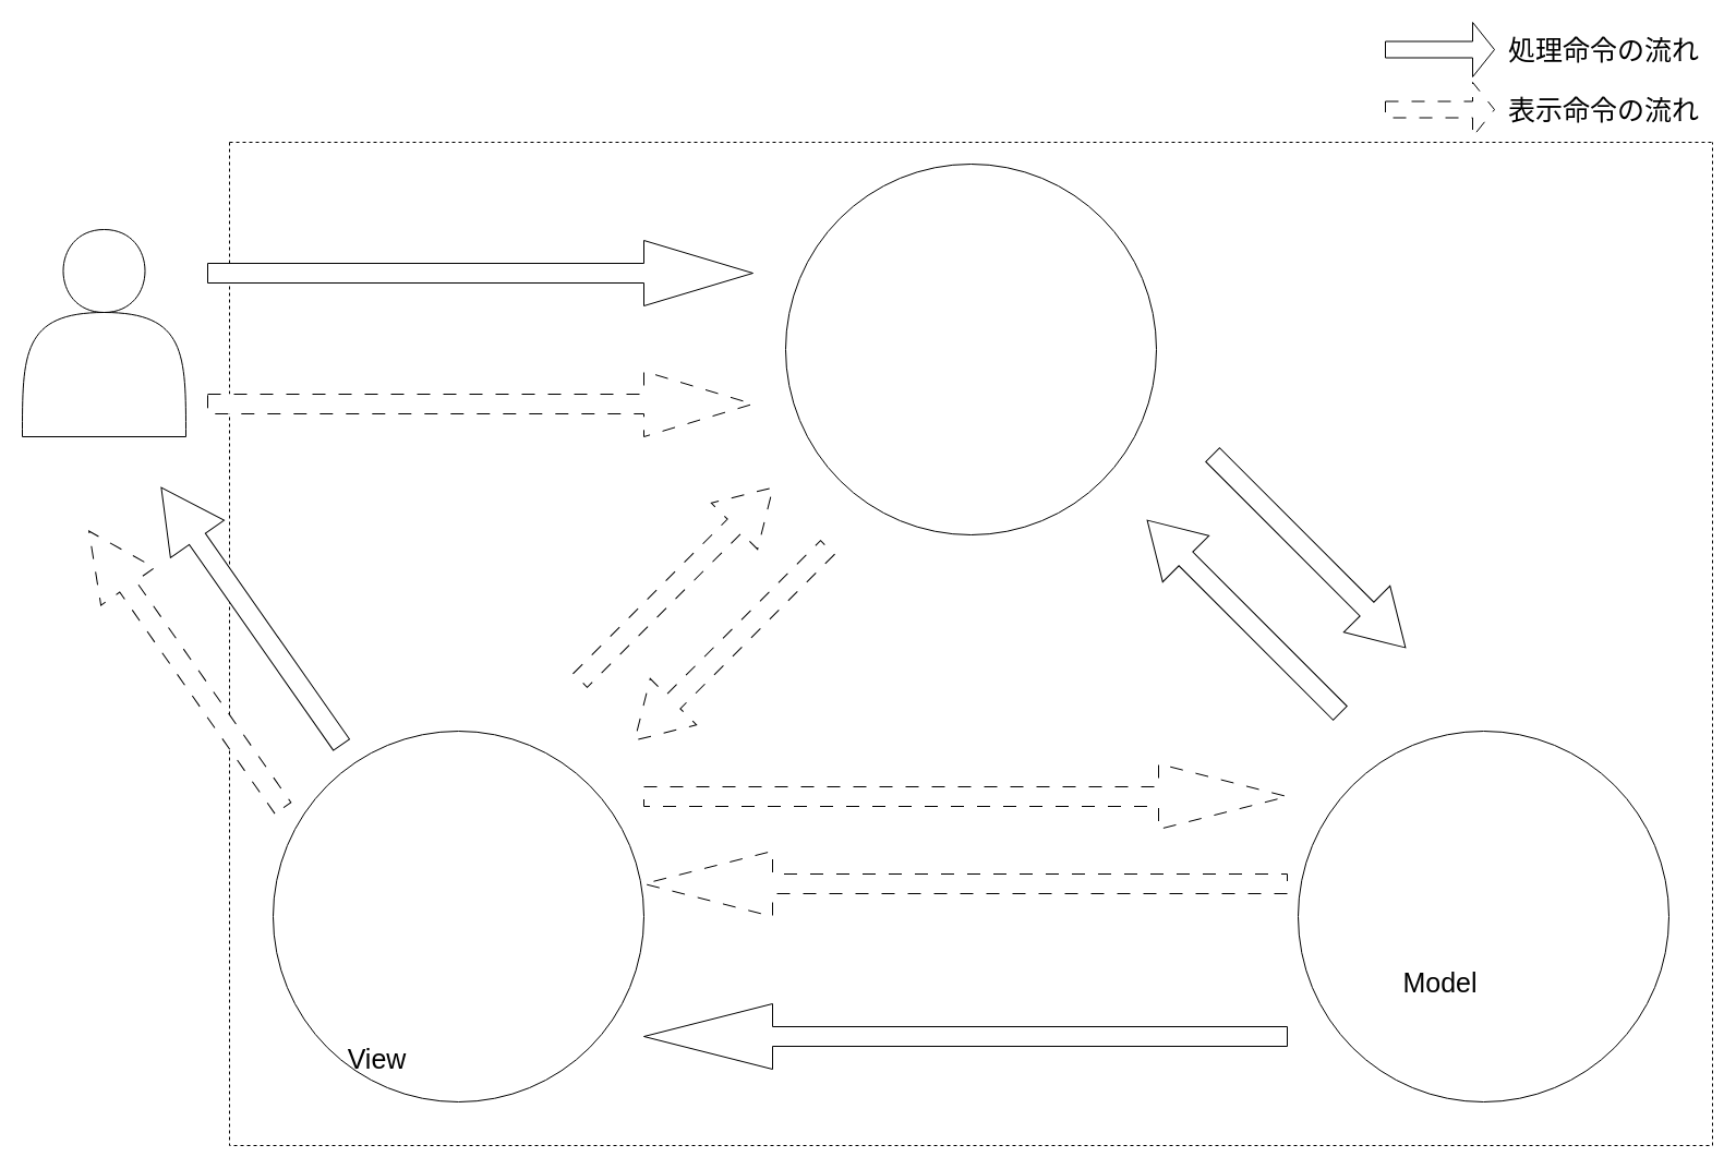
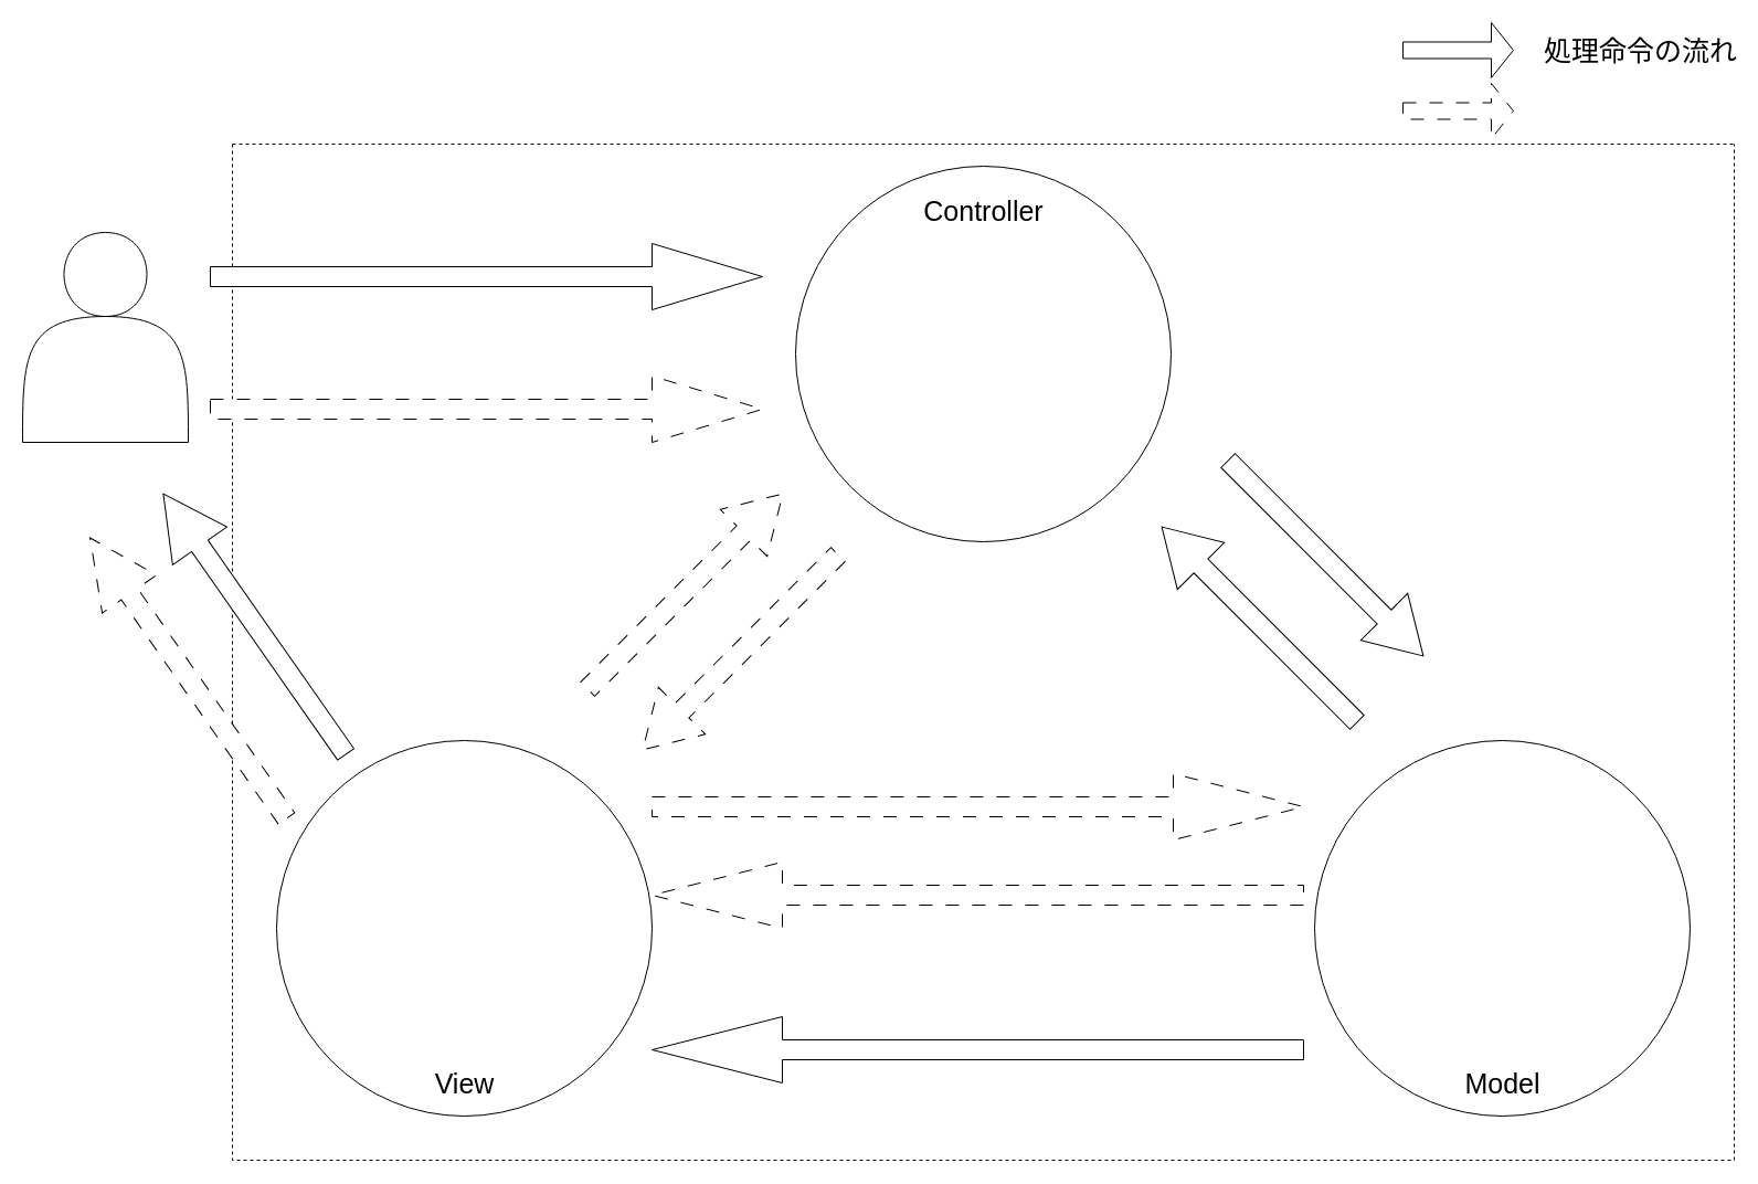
- <mxCell id="24" value="処理命令の流れ" style="text;html=1;align=center;verticalAlign=middle;resizable=0;points=[];autosize=1;strokeColor=none;fillColor=none;fontSize=25;" vertex="1" parent="1"><mxGeometry x="1370" y="25" width="200" height="40" as="geometry" /></mxCell>
+ <mxCell id="24" value="処理命令の流れ" style="text;html=1;align=center;verticalAlign=middle;resizable=0;points=[];autosize=1;strokeColor=none;fillColor=none;fontSize=25;" vertex="1" parent="1"><mxGeometry x="1385" y="25" width="200" height="40" as="geometry" /></mxCell>
- <mxCell id="22" value="表示命令の流れ" style="text;html=1;align=center;verticalAlign=middle;resizable=0;points=[];autosize=1;strokeColor=none;fillColor=none;fontSize=25;" vertex="1" parent="1"><mxGeometry x="1370" y="80" width="200" height="40" as="geometry" /></mxCell>
+ <mxCell id="7" value="Controller" style="text;html=1;align=center;verticalAlign=middle;resizable=0;points=[];autosize=1;strokeColor=none;fillColor=none;fontSize=25;" vertex="1" parent="3"><mxGeometry x="615" y="40" width="130" height="40" as="geometry" /></mxCell>
- <mxCell id="9" value="Model" style="text;html=1;align=center;verticalAlign=middle;resizable=0;points=[];autosize=1;strokeColor=none;fillColor=none;fontSize=25;" vertex="1" parent="3"><mxGeometry x="1065" y="750" width="90" height="40" as="geometry" /></mxCell>
+ <mxCell id="9" value="Model" style="text;html=1;align=center;verticalAlign=middle;resizable=0;points=[];autosize=1;strokeColor=none;fillColor=none;fontSize=25;" vertex="1" parent="3"><mxGeometry x="1105" y="830" width="90" height="40" as="geometry" /></mxCell>
- <mxCell id="8" value="View" style="text;html=1;align=center;verticalAlign=middle;resizable=0;points=[];autosize=1;strokeColor=none;fillColor=none;fontSize=25;" vertex="1" parent="3"><mxGeometry x="95" y="820" width="80" height="40" as="geometry" /></mxCell>
+ <mxCell id="8" value="View" style="text;html=1;align=center;verticalAlign=middle;resizable=0;points=[];autosize=1;strokeColor=none;fillColor=none;fontSize=25;" vertex="1" parent="3"><mxGeometry x="170" y="830" width="80" height="40" as="geometry" /></mxCell>
